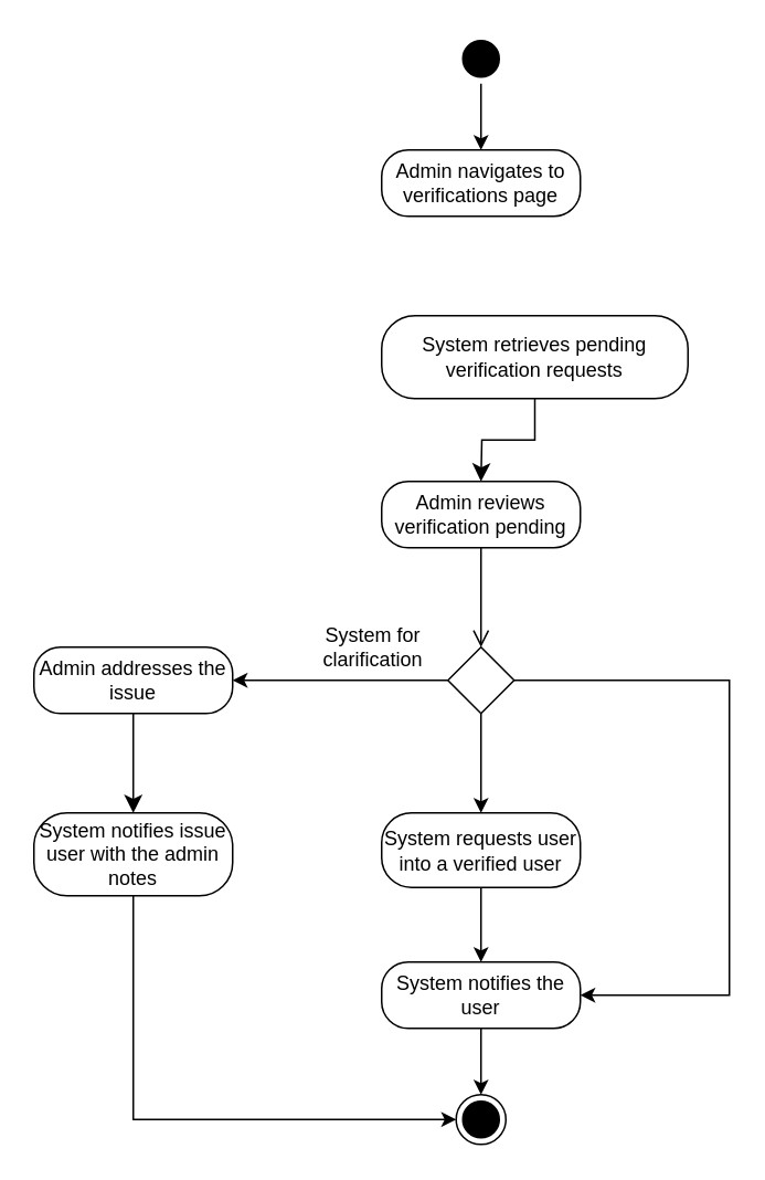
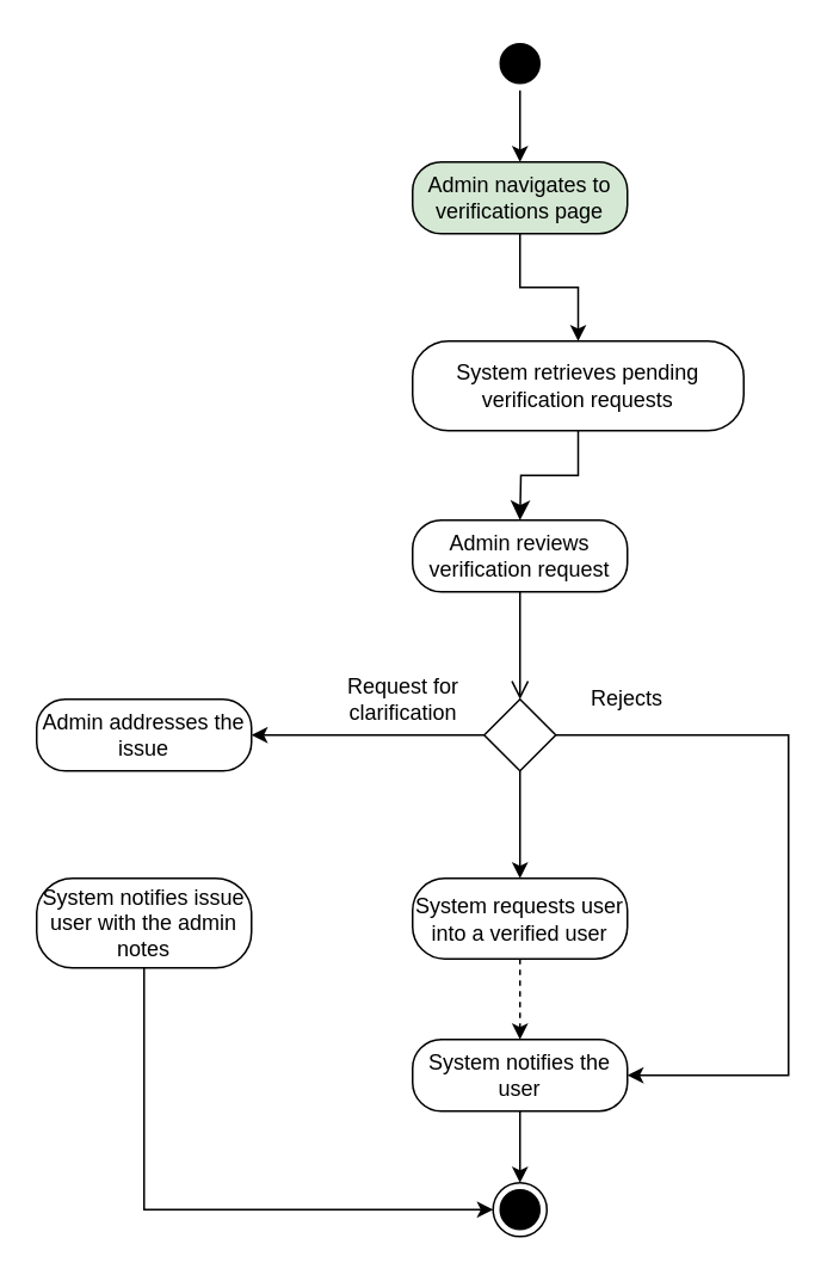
- <mxCell id="5" value="Admin navigates to verifications page" style="rounded=1;whiteSpace=wrap;html=1;arcSize=40;fontColor=#000000;fillColor=#FFFFFF;strokeColor=#000000;" parent="1" vertex="1"><mxGeometry x="230" y="90" width="120" height="40" as="geometry" /></mxCell>
+ <mxCell id="5" value="Admin navigates to verifications page" style="rounded=1;whiteSpace=wrap;html=1;arcSize=40;fontColor=#000000;fillColor=#d5e8d4;strokeColor=#000000;" parent="1" vertex="1"><mxGeometry x="230" y="90" width="120" height="40" as="geometry" /></mxCell>
+ <mxCell id="4" style="edgeStyle=orthogonalEdgeStyle;rounded=0;orthogonalLoop=1;jettySize=auto;html=1;entryX=0.5;entryY=0;entryDx=0;entryDy=0;" edge="1" parent="1" source="5" target="6"><mxGeometry relative="1" as="geometry" /></mxCell>
- <mxCell id="8" value="Admin reviews verification pending" style="rounded=1;whiteSpace=wrap;html=1;arcSize=40;fontColor=#000000;fillColor=#FFFFFF;strokeColor=#000000;" parent="1" vertex="1"><mxGeometry x="230" y="290" width="120" height="40" as="geometry" /></mxCell>
+ <mxCell id="8" value="Admin reviews verification request" style="rounded=1;whiteSpace=wrap;html=1;arcSize=40;fontColor=#000000;fillColor=#FFFFFF;strokeColor=#000000;" parent="1" vertex="1"><mxGeometry x="230" y="290" width="120" height="40" as="geometry" /></mxCell>
- <mxCell id="14" value="System for clarification" style="text;strokeColor=none;align=center;fillColor=none;html=1;verticalAlign=middle;whiteSpace=wrap;rounded=0;" parent="1" vertex="1"><mxGeometry x="190" y="380" width="70" height="20" as="geometry" /></mxCell>
+ <mxCell id="14" value="Request for clarification" style="text;strokeColor=none;align=center;fillColor=none;html=1;verticalAlign=middle;whiteSpace=wrap;rounded=0;" parent="1" vertex="1"><mxGeometry x="190" y="380" width="70" height="20" as="geometry" /></mxCell>
+ <mxCell id="21" value="Rejects" style="text;strokeColor=none;align=center;fillColor=none;html=1;verticalAlign=middle;whiteSpace=wrap;rounded=0;" parent="1" vertex="1"><mxGeometry x="330" y="380" width="40" height="20" as="geometry" /></mxCell>
- <mxCell id="20" value="" style="edgeStyle=orthogonalEdgeStyle;html=1;verticalAlign=bottom;endArrow=classic;endSize=8;strokeColor=light-dark(#000000, #ff9090);rounded=0;endFill=1;" parent="1" source="19" edge="1" target="23"><mxGeometry relative="1" as="geometry"><mxPoint x="80" y="490" as="targetPoint" /></mxGeometry></mxCell>
- <mxCell id="15" value="" style="edgeStyle=orthogonalEdgeStyle;rounded=0;orthogonalLoop=1;jettySize=auto;html=1;" parent="1" source="16" target="18" edge="1"><mxGeometry relative="1" as="geometry" /></mxCell>
+ <mxCell id="15" value="" style="edgeStyle=orthogonalEdgeStyle;rounded=0;orthogonalLoop=1;jettySize=auto;html=1;dashed=1;" parent="1" source="16" target="18" edge="1"><mxGeometry relative="1" as="geometry" /></mxCell>
